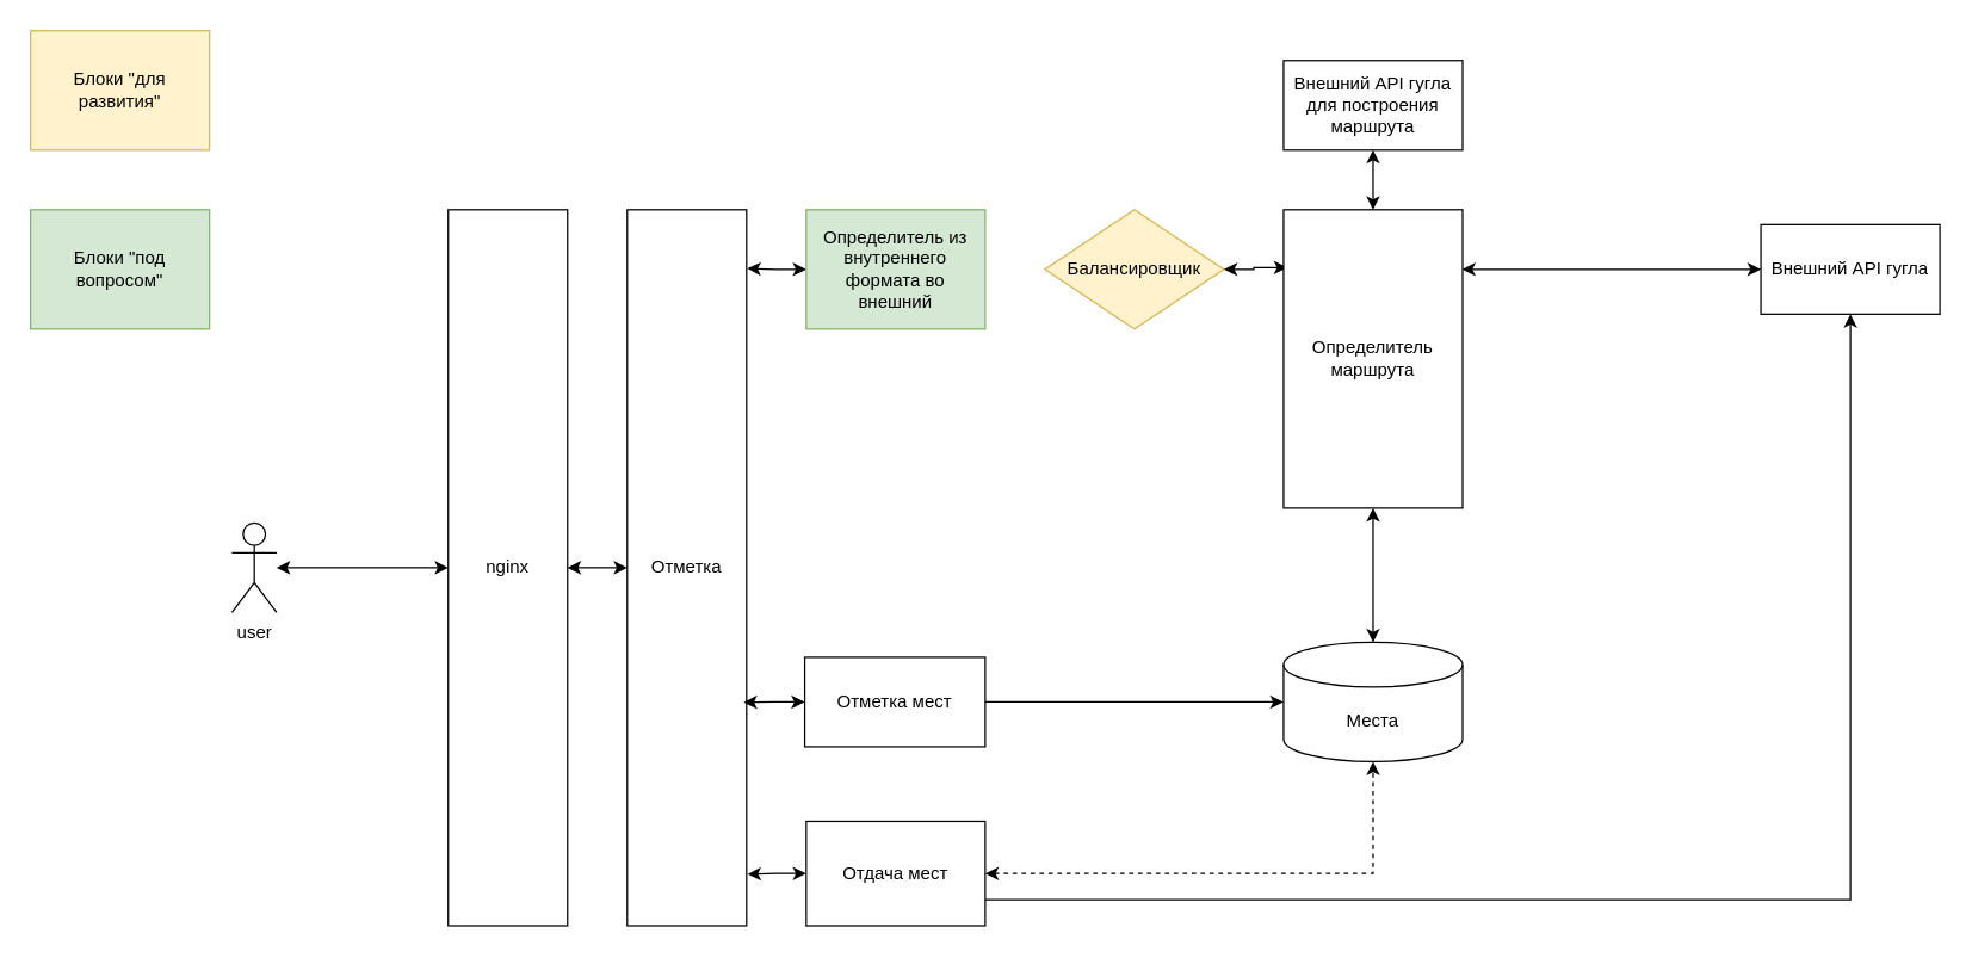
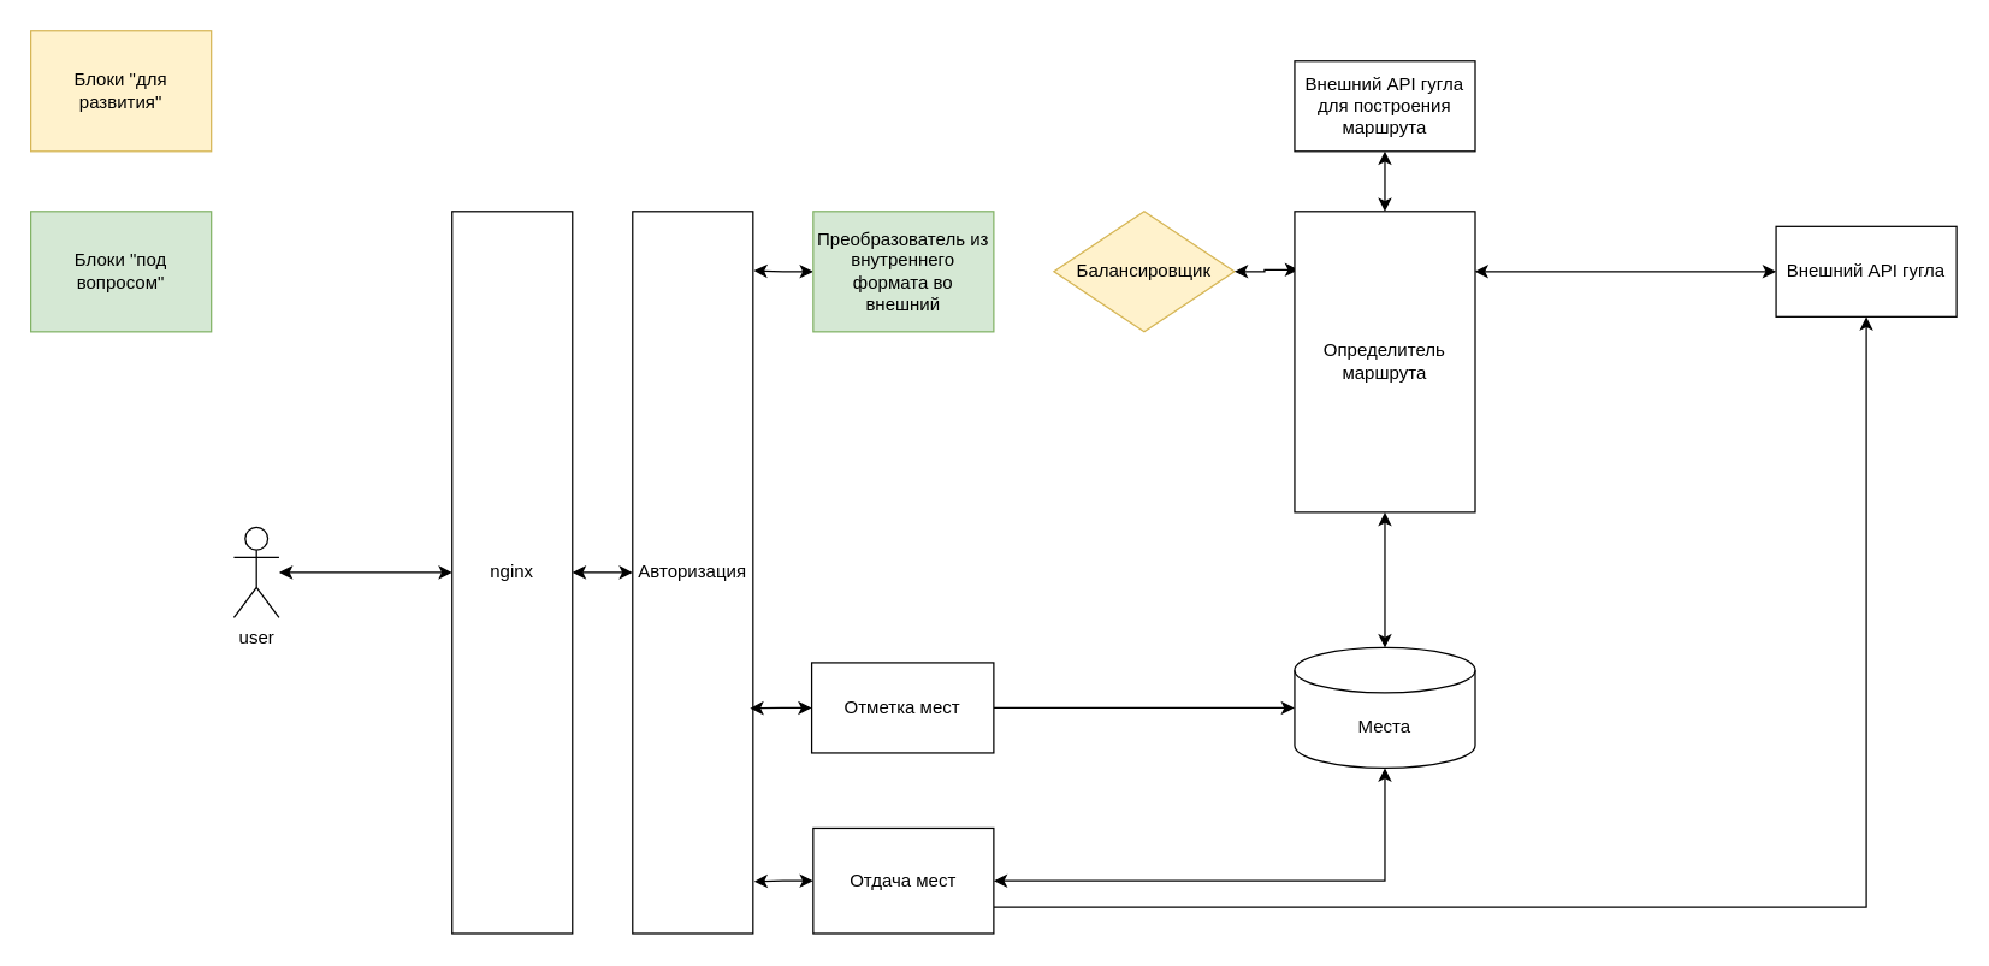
- <mxCell id="10" value="Определитель из внутреннего формата во внешний" style="rounded=0;whiteSpace=wrap;html=1;fillColor=#d5e8d4;strokeColor=#82b366;" vertex="1" parent="1"><mxGeometry x="540" y="140" width="120" height="80" as="geometry" /></mxCell>
+ <mxCell id="10" value="Преобразователь из внутреннего формата во внешний" style="rounded=0;whiteSpace=wrap;html=1;fillColor=#d5e8d4;strokeColor=#82b366;" vertex="1" parent="1"><mxGeometry x="540" y="140" width="120" height="80" as="geometry" /></mxCell>
- <mxCell id="6" value="Отметка" style="rounded=0;whiteSpace=wrap;html=1;" vertex="1" parent="1"><mxGeometry x="420" y="140" width="80" height="480" as="geometry" /></mxCell>
+ <mxCell id="6" value="Авторизация" style="rounded=0;whiteSpace=wrap;html=1;" vertex="1" parent="1"><mxGeometry x="420" y="140" width="80" height="480" as="geometry" /></mxCell>
- <mxCell id="23" style="edgeStyle=orthogonalEdgeStyle;rounded=0;orthogonalLoop=1;jettySize=auto;html=1;startArrow=classic;startFill=1;exitX=1;exitY=0.5;exitDx=0;exitDy=0;entryX=0.5;entryY=1;entryDx=0;entryDy=0;entryPerimeter=0;dashed=1;" edge="1" parent="1" target="8" source="22"><mxGeometry relative="1" as="geometry"><mxPoint x="660" y="600" as="sourcePoint" /><Array as="points"><mxPoint x="920" y="585" /></Array><mxPoint x="920" y="480" as="targetPoint" /></mxGeometry></mxCell>
+ <mxCell id="23" style="edgeStyle=orthogonalEdgeStyle;rounded=0;orthogonalLoop=1;jettySize=auto;html=1;startArrow=classic;startFill=1;exitX=1;exitY=0.5;exitDx=0;exitDy=0;entryX=0.5;entryY=1;entryDx=0;entryDy=0;entryPerimeter=0;" edge="1" parent="1" target="8" source="22"><mxGeometry relative="1" as="geometry"><mxPoint x="660" y="600" as="sourcePoint" /><Array as="points"><mxPoint x="920" y="585" /></Array><mxPoint x="920" y="480" as="targetPoint" /></mxGeometry></mxCell>
